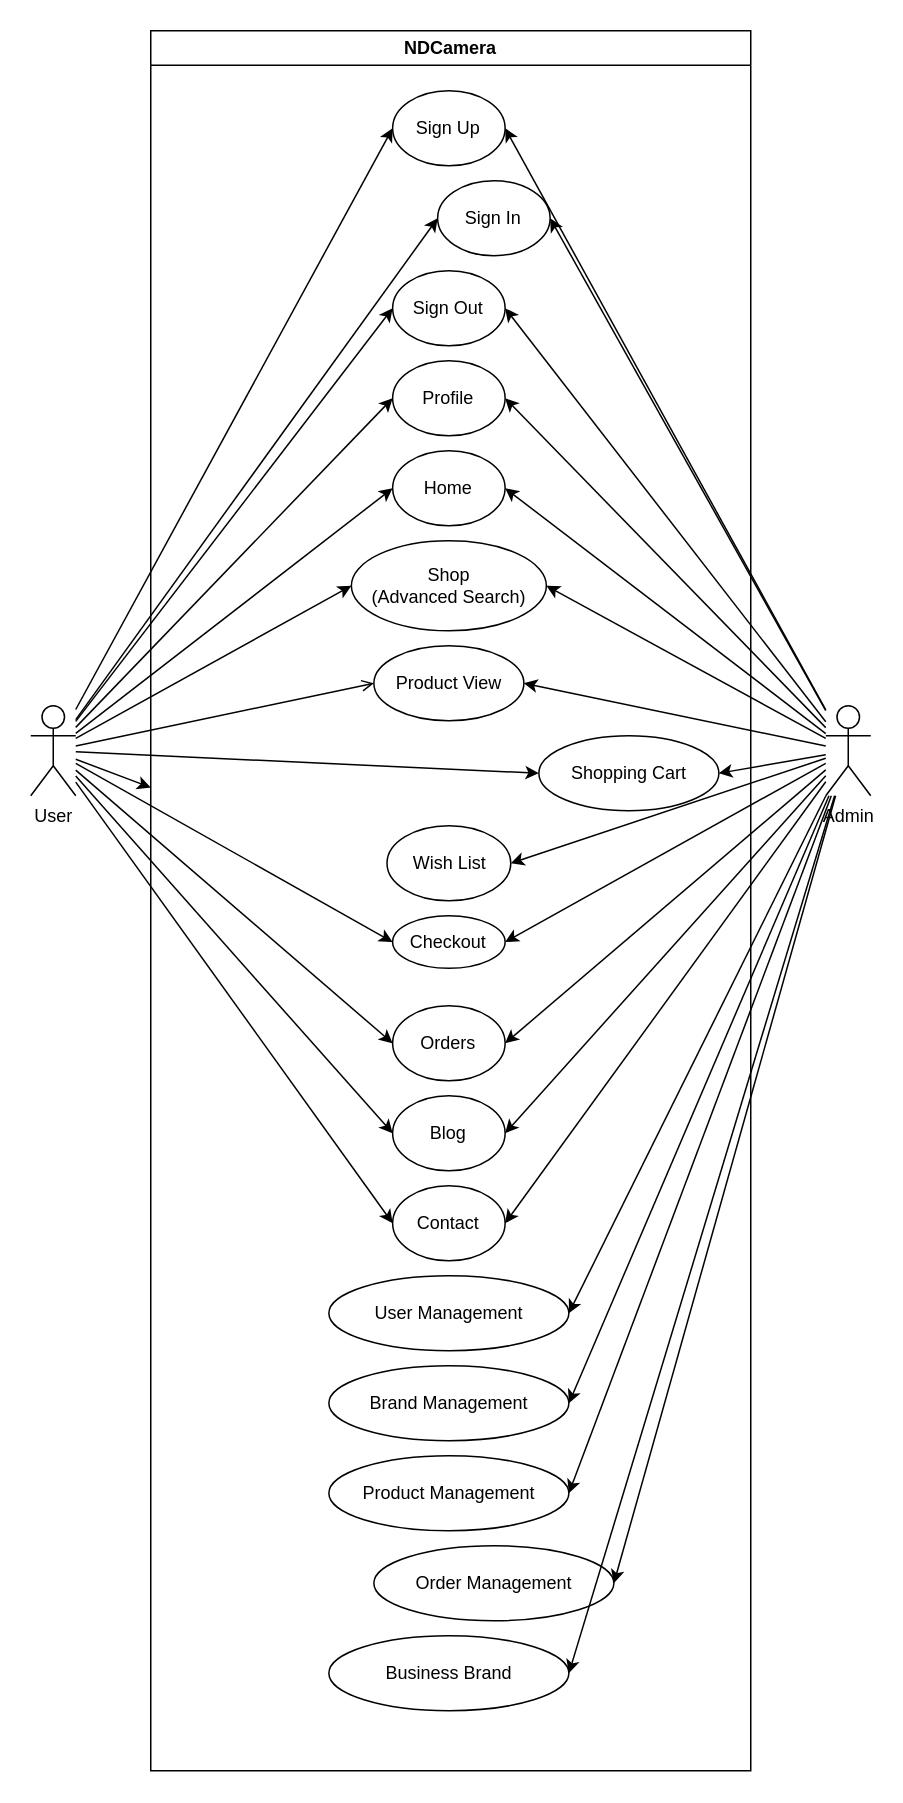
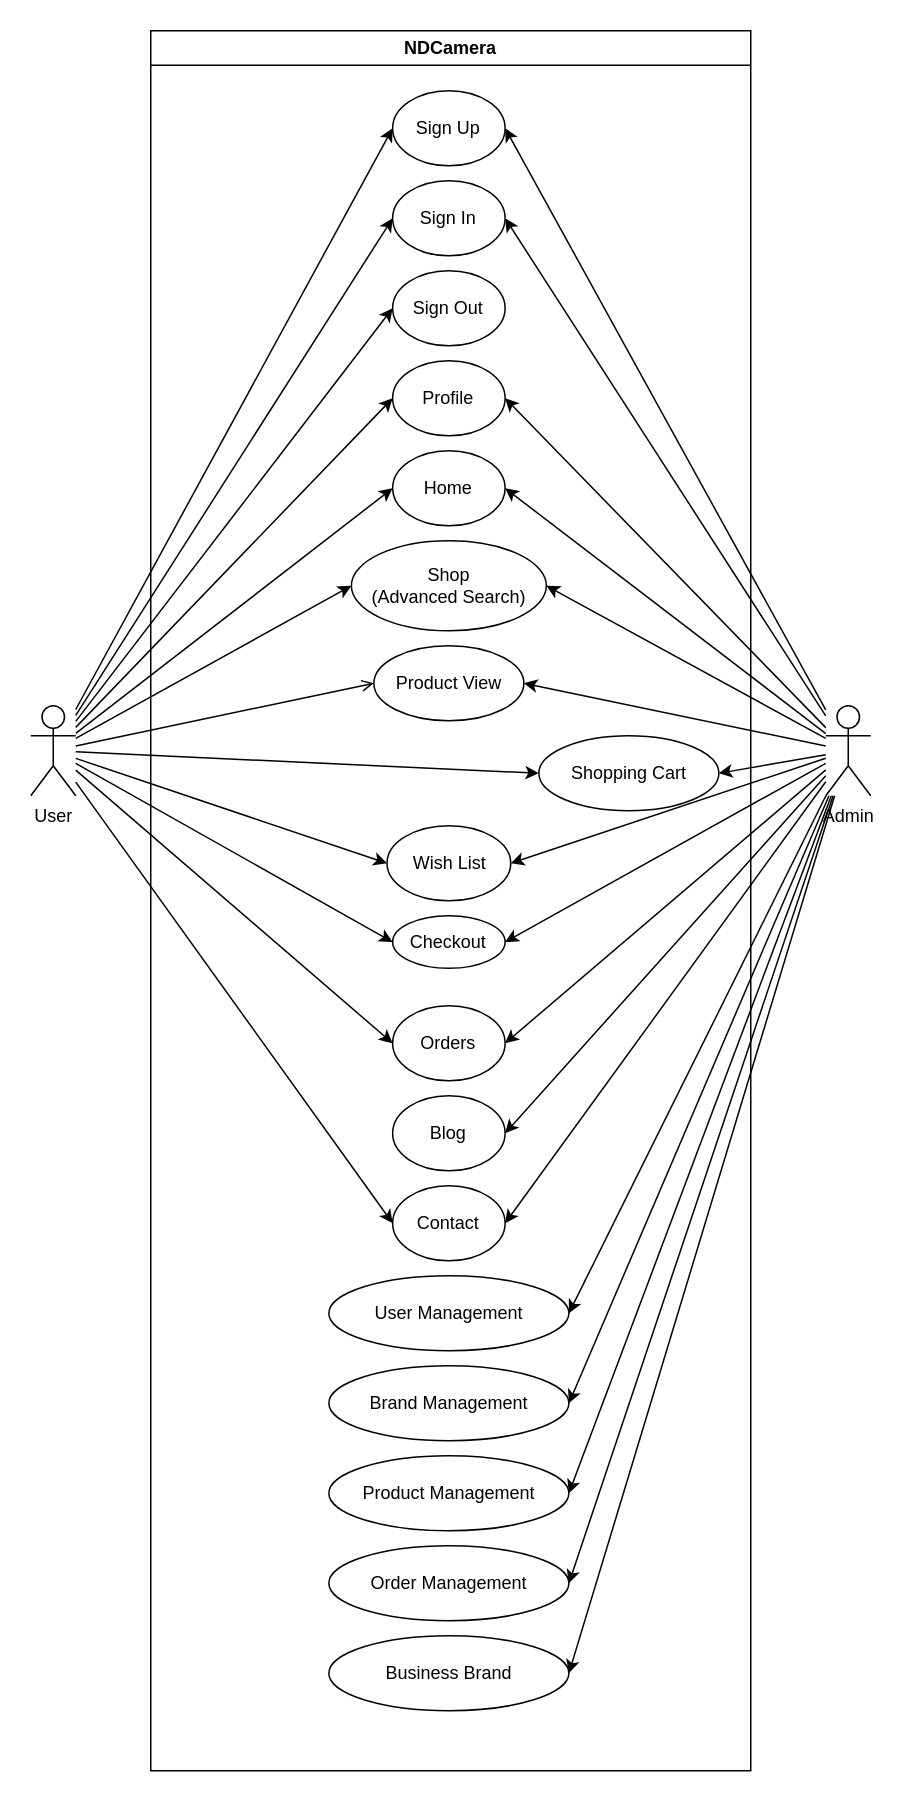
- <mxCell id="35" value="Sign In" style="ellipse;whiteSpace=wrap;html=1;fillColor=none;" parent="1" vertex="1"><mxGeometry x="291.25" y="120" width="75" height="50" as="geometry" /></mxCell>
+ <mxCell id="35" value="Sign In" style="ellipse;whiteSpace=wrap;html=1;fillColor=none;" parent="1" vertex="1"><mxGeometry x="261.25" y="120" width="75" height="50" as="geometry" /></mxCell>
- <mxCell id="18" style="rounded=0;orthogonalLoop=1;jettySize=auto;html=1;entryX=1;entryY=0.5;entryDx=0;entryDy=0;fillColor=none;" parent="1" source="34" target="52" edge="1"><mxGeometry relative="1" as="geometry" /></mxCell>
- <mxCell id="10" style="rounded=0;orthogonalLoop=1;jettySize=auto;html=1;fillColor=none;" parent="1" source="15" target="53" edge="1"><mxGeometry relative="1" as="geometry" /></mxCell>
+ <mxCell id="10" style="rounded=0;orthogonalLoop=1;jettySize=auto;html=1;entryX=0;entryY=0.5;entryDx=0;entryDy=0;fillColor=none;" parent="1" source="15" target="46" edge="1"><mxGeometry relative="1" as="geometry" /></mxCell>
- <mxCell id="13" style="rounded=0;orthogonalLoop=1;jettySize=auto;html=1;entryX=0;entryY=0.5;entryDx=0;entryDy=0;fillColor=none;" parent="1" source="15" target="37" edge="1"><mxGeometry relative="1" as="geometry" /></mxCell>
- <mxCell id="51" value="Order Management" style="ellipse;whiteSpace=wrap;html=1;fillColor=none;" parent="1" vertex="1"><mxGeometry x="248.75" y="1030" width="160" height="50" as="geometry" /></mxCell>
+ <mxCell id="51" value="Order Management" style="ellipse;whiteSpace=wrap;html=1;fillColor=none;" parent="1" vertex="1"><mxGeometry x="218.75" y="1030" width="160" height="50" as="geometry" /></mxCell>
